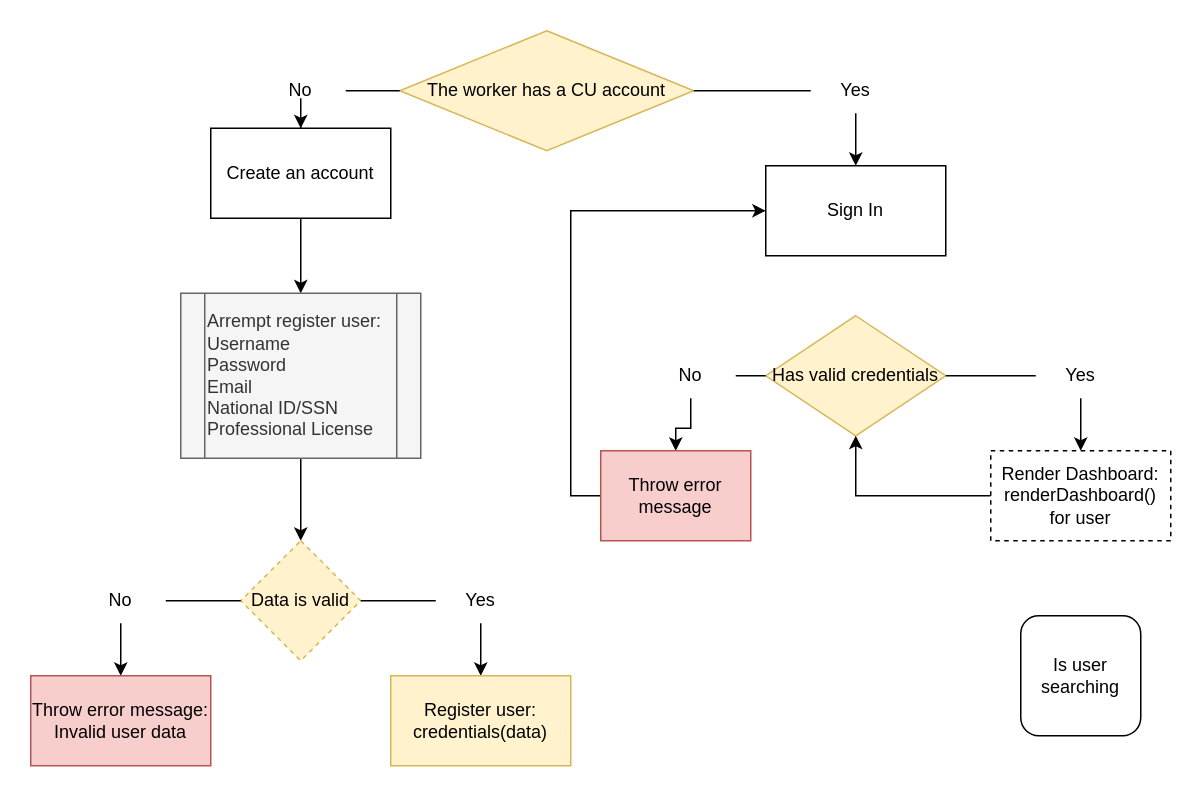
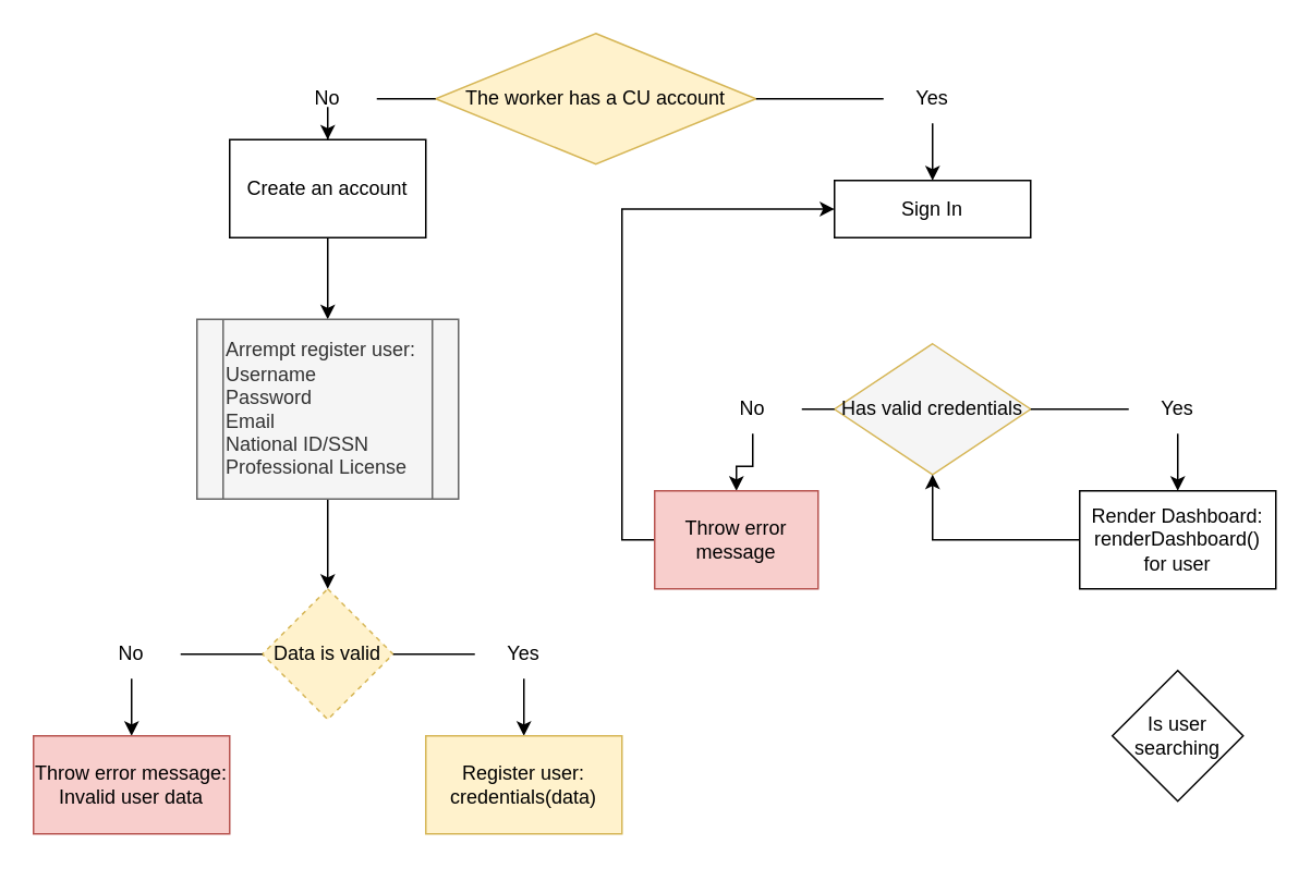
- <mxCell id="7" value="Sign In" style="whiteSpace=wrap;html=1;" vertex="1" parent="1"><mxGeometry x="510" y="110" width="120" height="60" as="geometry" /></mxCell>
+ <mxCell id="7" value="Sign In" style="whiteSpace=wrap;html=1;" vertex="1" parent="1"><mxGeometry x="510" y="110" width="120" height="35" as="geometry" /></mxCell>
- <mxCell id="16" value="Has valid credentials" style="rhombus;whiteSpace=wrap;html=1;fillColor=#fff2cc;strokeColor=#d6b656;" vertex="1" parent="1"><mxGeometry x="510" y="210" width="120" height="80" as="geometry" /></mxCell>
+ <mxCell id="16" value="Has valid credentials" style="rhombus;whiteSpace=wrap;html=1;fillColor=#f5f5f5;strokeColor=#d6b656;" vertex="1" parent="1"><mxGeometry x="510" y="210" width="120" height="80" as="geometry" /></mxCell>
- <mxCell id="22" value="Render Dashboard:&lt;br&gt;renderDashboard() for user" style="whiteSpace=wrap;html=1;dashed=1;" vertex="1" parent="1"><mxGeometry x="660" y="300" width="120" height="60" as="geometry" /></mxCell>
+ <mxCell id="22" value="Render Dashboard:&lt;br&gt;renderDashboard() for user" style="whiteSpace=wrap;html=1;" vertex="1" parent="1"><mxGeometry x="660" y="300" width="120" height="60" as="geometry" /></mxCell>
- <mxCell id="34" value="Is user searching" style="whiteSpace=wrap;html=1;rounded=1;" vertex="1" parent="1"><mxGeometry x="680" y="410" width="80" height="80" as="geometry" /></mxCell>
+ <mxCell id="34" value="Is user searching" style="rhombus;whiteSpace=wrap;html=1;" vertex="1" parent="1"><mxGeometry x="680" y="410" width="80" height="80" as="geometry" /></mxCell>
